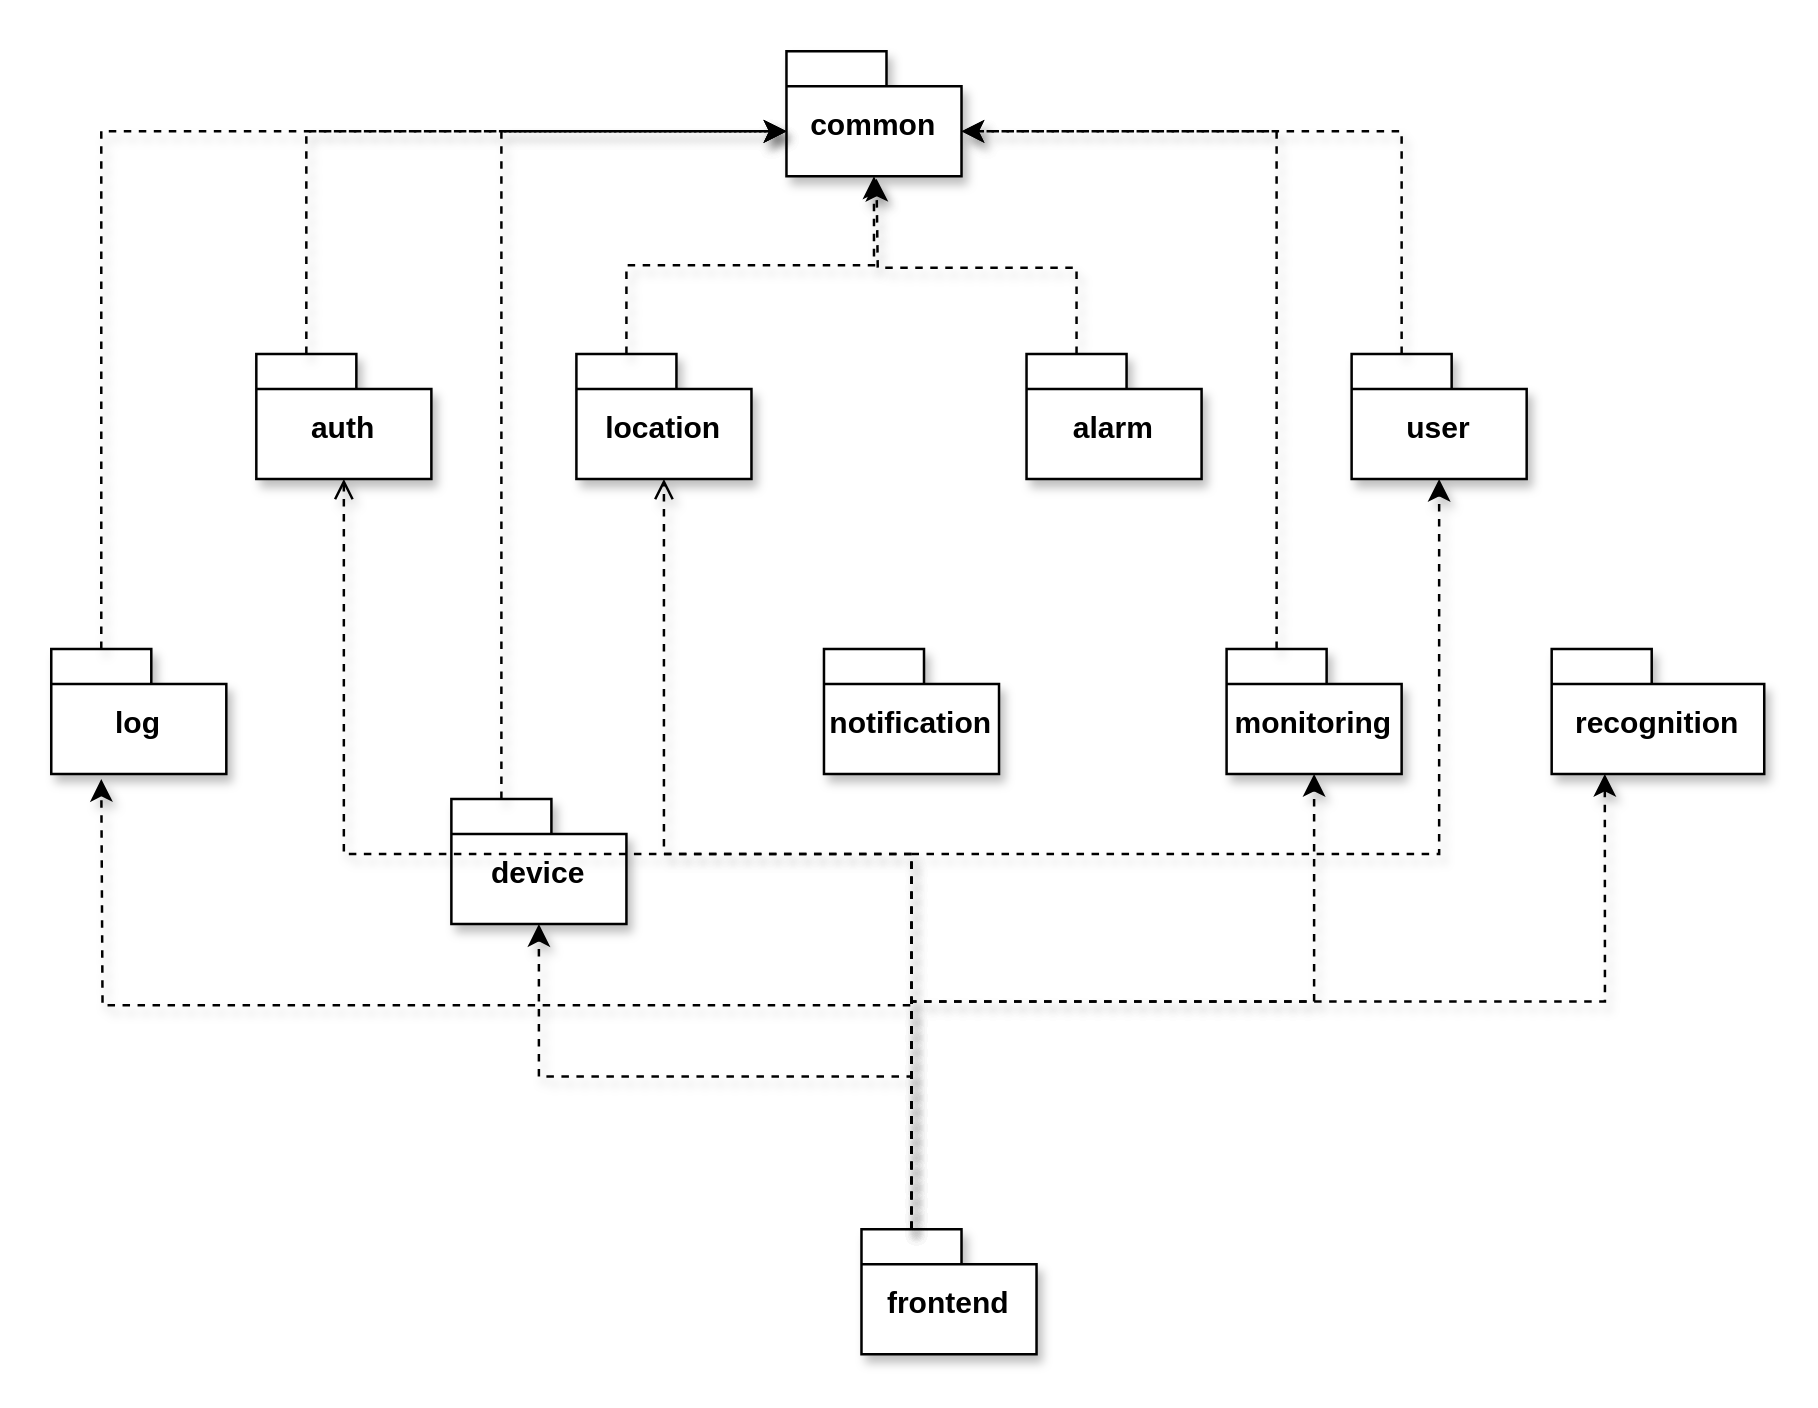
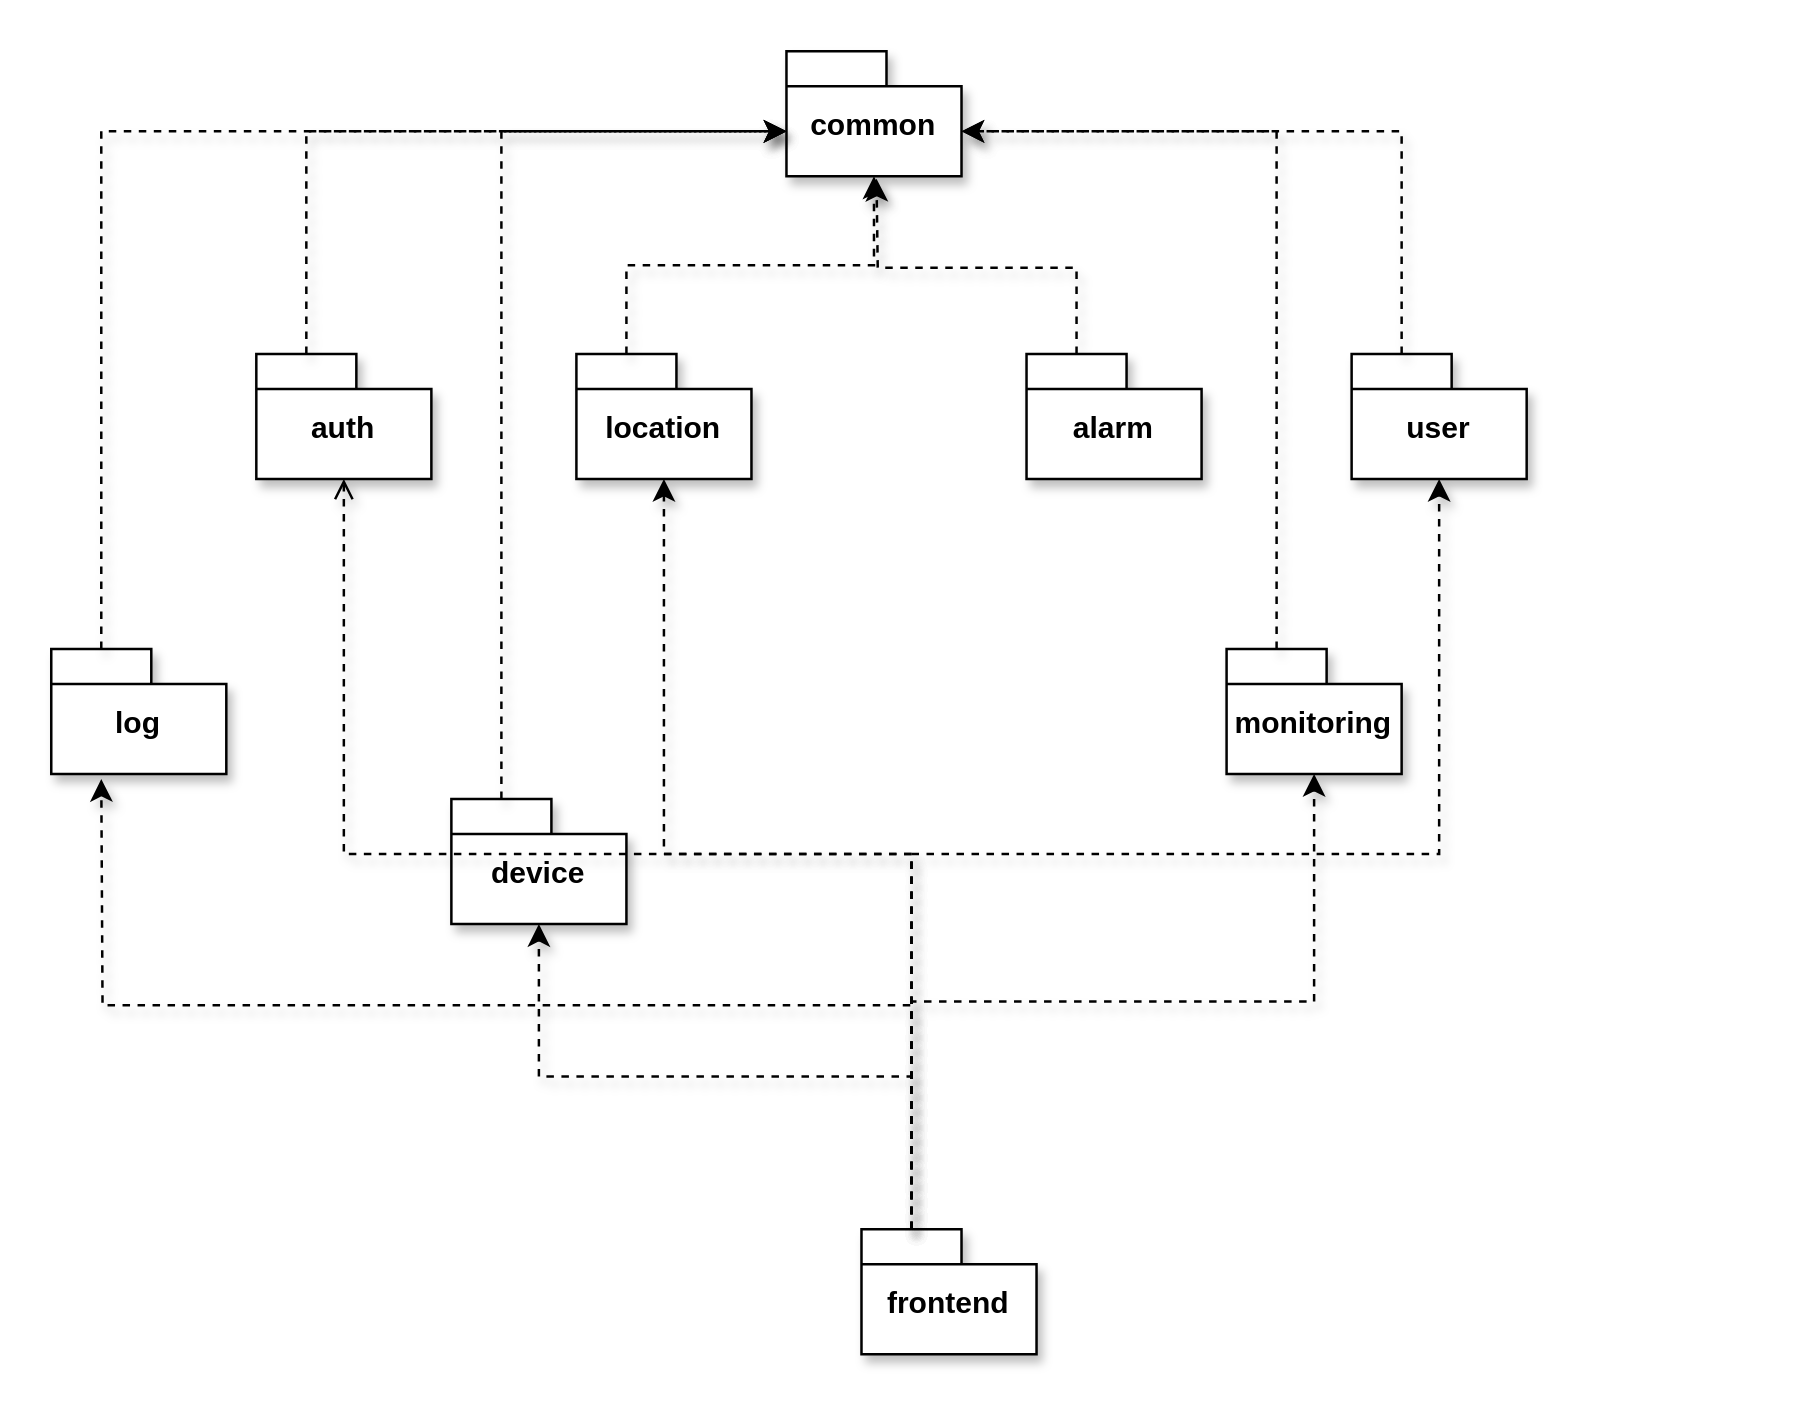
- <mxCell id="14" style="edgeStyle=orthogonalEdgeStyle;rounded=0;orthogonalLoop=1;jettySize=auto;html=1;exitX=0;exitY=0;exitDx=20;exitDy=0;exitPerimeter=0;dashed=1;shadow=1;endArrow=open;" edge="1" parent="1" source="13" target="7"><mxGeometry relative="1" as="geometry" /></mxCell>
+ <mxCell id="14" style="edgeStyle=orthogonalEdgeStyle;rounded=0;orthogonalLoop=1;jettySize=auto;html=1;exitX=0;exitY=0;exitDx=20;exitDy=0;exitPerimeter=0;dashed=1;shadow=1;" edge="1" parent="1" source="13" target="7"><mxGeometry relative="1" as="geometry" /></mxCell>
- <mxCell id="11" value="notification" style="shape=folder;fontStyle=1;spacingTop=10;tabWidth=40;tabHeight=14;tabPosition=left;html=1;whiteSpace=wrap;shadow=1;" vertex="1" parent="1"><mxGeometry x="329" y="259" width="70" height="50" as="geometry" /></mxCell>
- <mxCell id="10" value="recognition" style="shape=folder;fontStyle=1;spacingTop=10;tabWidth=40;tabHeight=14;tabPosition=left;html=1;whiteSpace=wrap;shadow=1;" vertex="1" parent="1"><mxGeometry x="620" y="259" width="85" height="50" as="geometry" /></mxCell>
- <mxCell id="24" style="edgeStyle=orthogonalEdgeStyle;rounded=0;orthogonalLoop=1;jettySize=auto;html=1;exitX=0;exitY=0;exitDx=20;exitDy=0;exitPerimeter=0;entryX=0.25;entryY=1;entryDx=0;entryDy=0;entryPerimeter=0;dashed=1;shadow=1;" edge="1" parent="1" source="13" target="10"><mxGeometry relative="1" as="geometry" /></mxCell>
